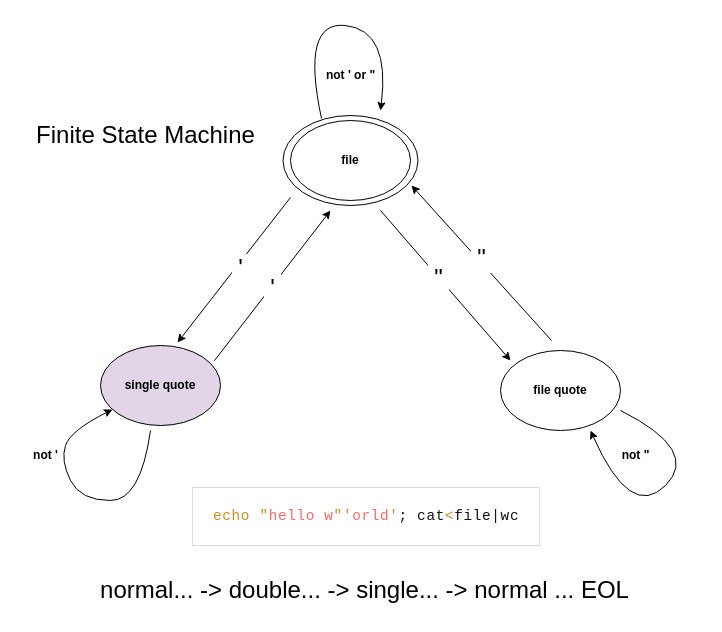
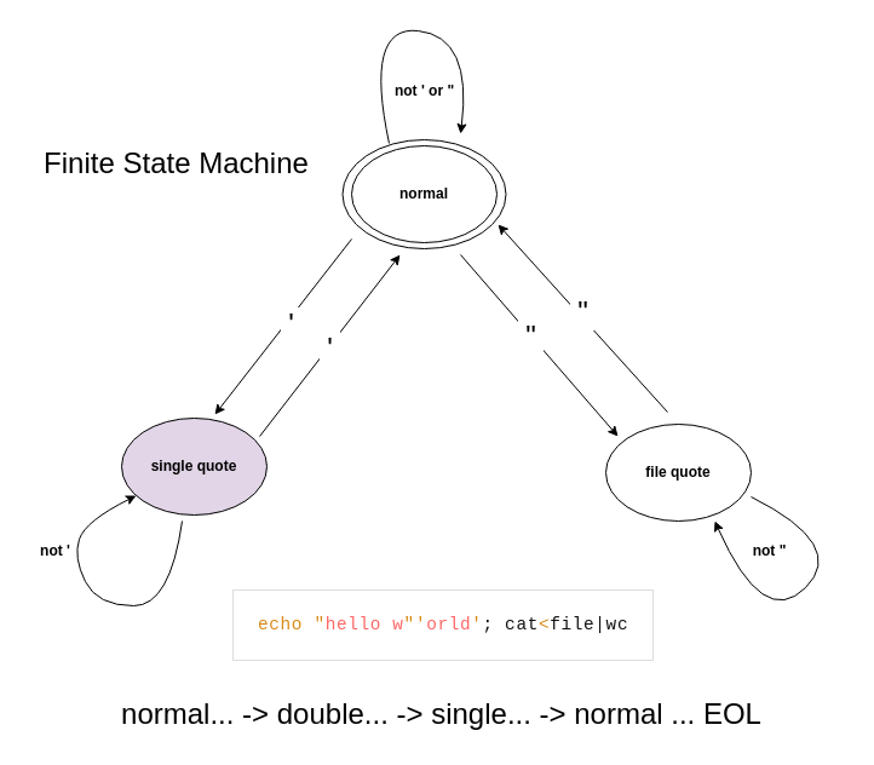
- <mxCell id="2" value="file" style="ellipse;whiteSpace=wrap;html=1;fontStyle=1" vertex="1" parent="1"><mxGeometry x="290" y="120" width="120" height="80" as="geometry" /></mxCell>
+ <mxCell id="2" value="normal" style="ellipse;whiteSpace=wrap;html=1;fontStyle=1" vertex="1" parent="1"><mxGeometry x="290" y="120" width="120" height="80" as="geometry" /></mxCell>
